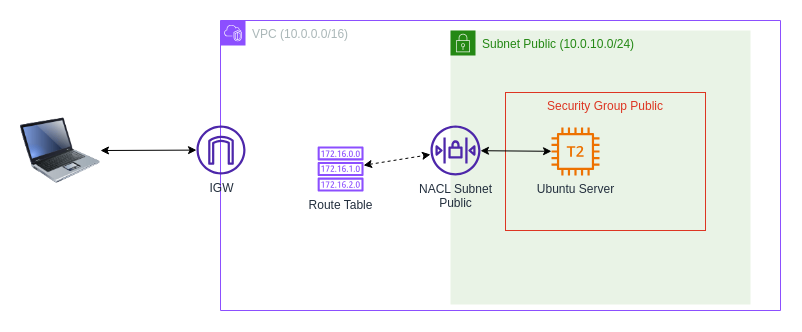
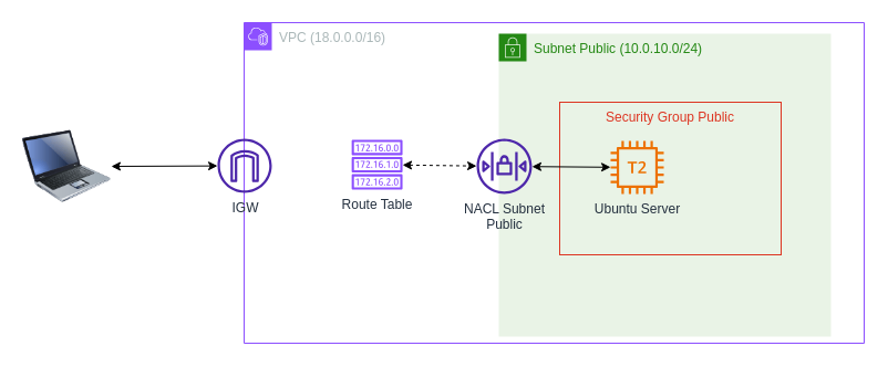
- <mxCell id="5" value="VPC (10.0.0.0/16)" style="points=[[0,0],[0.25,0],[0.5,0],[0.75,0],[1,0],[1,0.25],[1,0.5],[1,0.75],[1,1],[0.75,1],[0.5,1],[0.25,1],[0,1],[0,0.75],[0,0.5],[0,0.25]];outlineConnect=0;gradientColor=none;html=1;whiteSpace=wrap;fontSize=12;fontStyle=0;container=1;pointerEvents=0;collapsible=0;recursiveResize=0;shape=mxgraph.aws4.group;grIcon=mxgraph.aws4.group_vpc2;strokeColor=#8C4FFF;fillColor=none;verticalAlign=top;align=left;spacingLeft=30;fontColor=#AAB7B8;dashed=0;" parent="1" vertex="1"><mxGeometry x="220" y="20" width="560" height="290" as="geometry" /></mxCell>
+ <mxCell id="5" value="VPC (18.0.0.0/16)" style="points=[[0,0],[0.25,0],[0.5,0],[0.75,0],[1,0],[1,0.25],[1,0.5],[1,0.75],[1,1],[0.75,1],[0.5,1],[0.25,1],[0,1],[0,0.75],[0,0.5],[0,0.25]];outlineConnect=0;gradientColor=none;html=1;whiteSpace=wrap;fontSize=12;fontStyle=0;container=1;pointerEvents=0;collapsible=0;recursiveResize=0;shape=mxgraph.aws4.group;grIcon=mxgraph.aws4.group_vpc2;strokeColor=#8C4FFF;fillColor=none;verticalAlign=top;align=left;spacingLeft=30;fontColor=#AAB7B8;dashed=0;" parent="1" vertex="1"><mxGeometry x="220" y="20" width="560" height="290" as="geometry" /></mxCell>
- <mxCell id="8" value="Route Table" style="sketch=0;outlineConnect=0;fontColor=#232F3E;gradientColor=none;fillColor=#8C4FFF;strokeColor=none;dashed=0;verticalLabelPosition=bottom;verticalAlign=top;align=center;html=1;fontSize=12;fontStyle=0;aspect=fixed;pointerEvents=1;shape=mxgraph.aws4.route_table;" vertex="1" parent="5"><mxGeometry x="97" y="126" width="46.19" height="45" as="geometry" /></mxCell>
+ <mxCell id="8" value="Route Table" style="sketch=0;outlineConnect=0;fontColor=#232F3E;gradientColor=none;fillColor=#8C4FFF;strokeColor=none;dashed=0;verticalLabelPosition=bottom;verticalAlign=top;align=center;html=1;fontSize=12;fontStyle=0;aspect=fixed;pointerEvents=1;shape=mxgraph.aws4.route_table;" vertex="1" parent="5"><mxGeometry x="97" y="106" width="46.19" height="45" as="geometry" /></mxCell>
